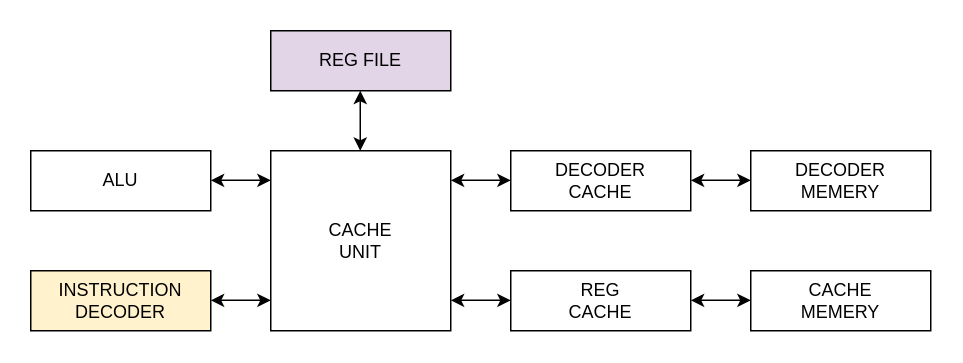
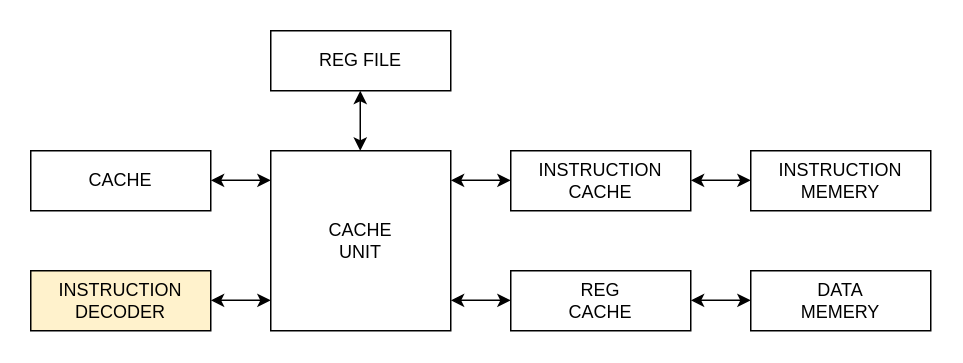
- <mxCell id="15" value="REG FILE" style="rounded=0;whiteSpace=wrap;html=1;fillColor=#e1d5e7;" vertex="1" parent="1"><mxGeometry x="180" y="20" width="120" height="40" as="geometry" /></mxCell>
+ <mxCell id="15" value="REG FILE" style="rounded=0;whiteSpace=wrap;html=1;" vertex="1" parent="1"><mxGeometry x="180" y="20" width="120" height="40" as="geometry" /></mxCell>
- <mxCell id="3" value="ALU" style="rounded=0;whiteSpace=wrap;html=1;" vertex="1" parent="1"><mxGeometry x="20" y="100" width="120" height="40" as="geometry" /></mxCell>
+ <mxCell id="3" value="CACHE" style="rounded=0;whiteSpace=wrap;html=1;" vertex="1" parent="1"><mxGeometry x="20" y="100" width="120" height="40" as="geometry" /></mxCell>
- <mxCell id="4" value="DECODER&lt;div&gt;CACHE&lt;/div&gt;" style="rounded=0;whiteSpace=wrap;html=1;" vertex="1" parent="1"><mxGeometry x="340" y="100" width="120" height="40" as="geometry" /></mxCell>
+ <mxCell id="4" value="INSTRUCTION&lt;div&gt;CACHE&lt;/div&gt;" style="rounded=0;whiteSpace=wrap;html=1;" vertex="1" parent="1"><mxGeometry x="340" y="100" width="120" height="40" as="geometry" /></mxCell>
- <mxCell id="6" value="DECODER&lt;div&gt;MEMERY&lt;/div&gt;" style="rounded=0;whiteSpace=wrap;html=1;" vertex="1" parent="1"><mxGeometry x="500" y="100" width="120" height="40" as="geometry" /></mxCell>
+ <mxCell id="6" value="INSTRUCTION&lt;div&gt;MEMERY&lt;/div&gt;" style="rounded=0;whiteSpace=wrap;html=1;" vertex="1" parent="1"><mxGeometry x="500" y="100" width="120" height="40" as="geometry" /></mxCell>
- <mxCell id="7" value="CACHE&lt;div&gt;MEMERY&lt;/div&gt;" style="rounded=0;whiteSpace=wrap;html=1;" vertex="1" parent="1"><mxGeometry x="500" y="180" width="120" height="40" as="geometry" /></mxCell>
+ <mxCell id="7" value="DATA&lt;div&gt;MEMERY&lt;/div&gt;" style="rounded=0;whiteSpace=wrap;html=1;" vertex="1" parent="1"><mxGeometry x="500" y="180" width="120" height="40" as="geometry" /></mxCell>
